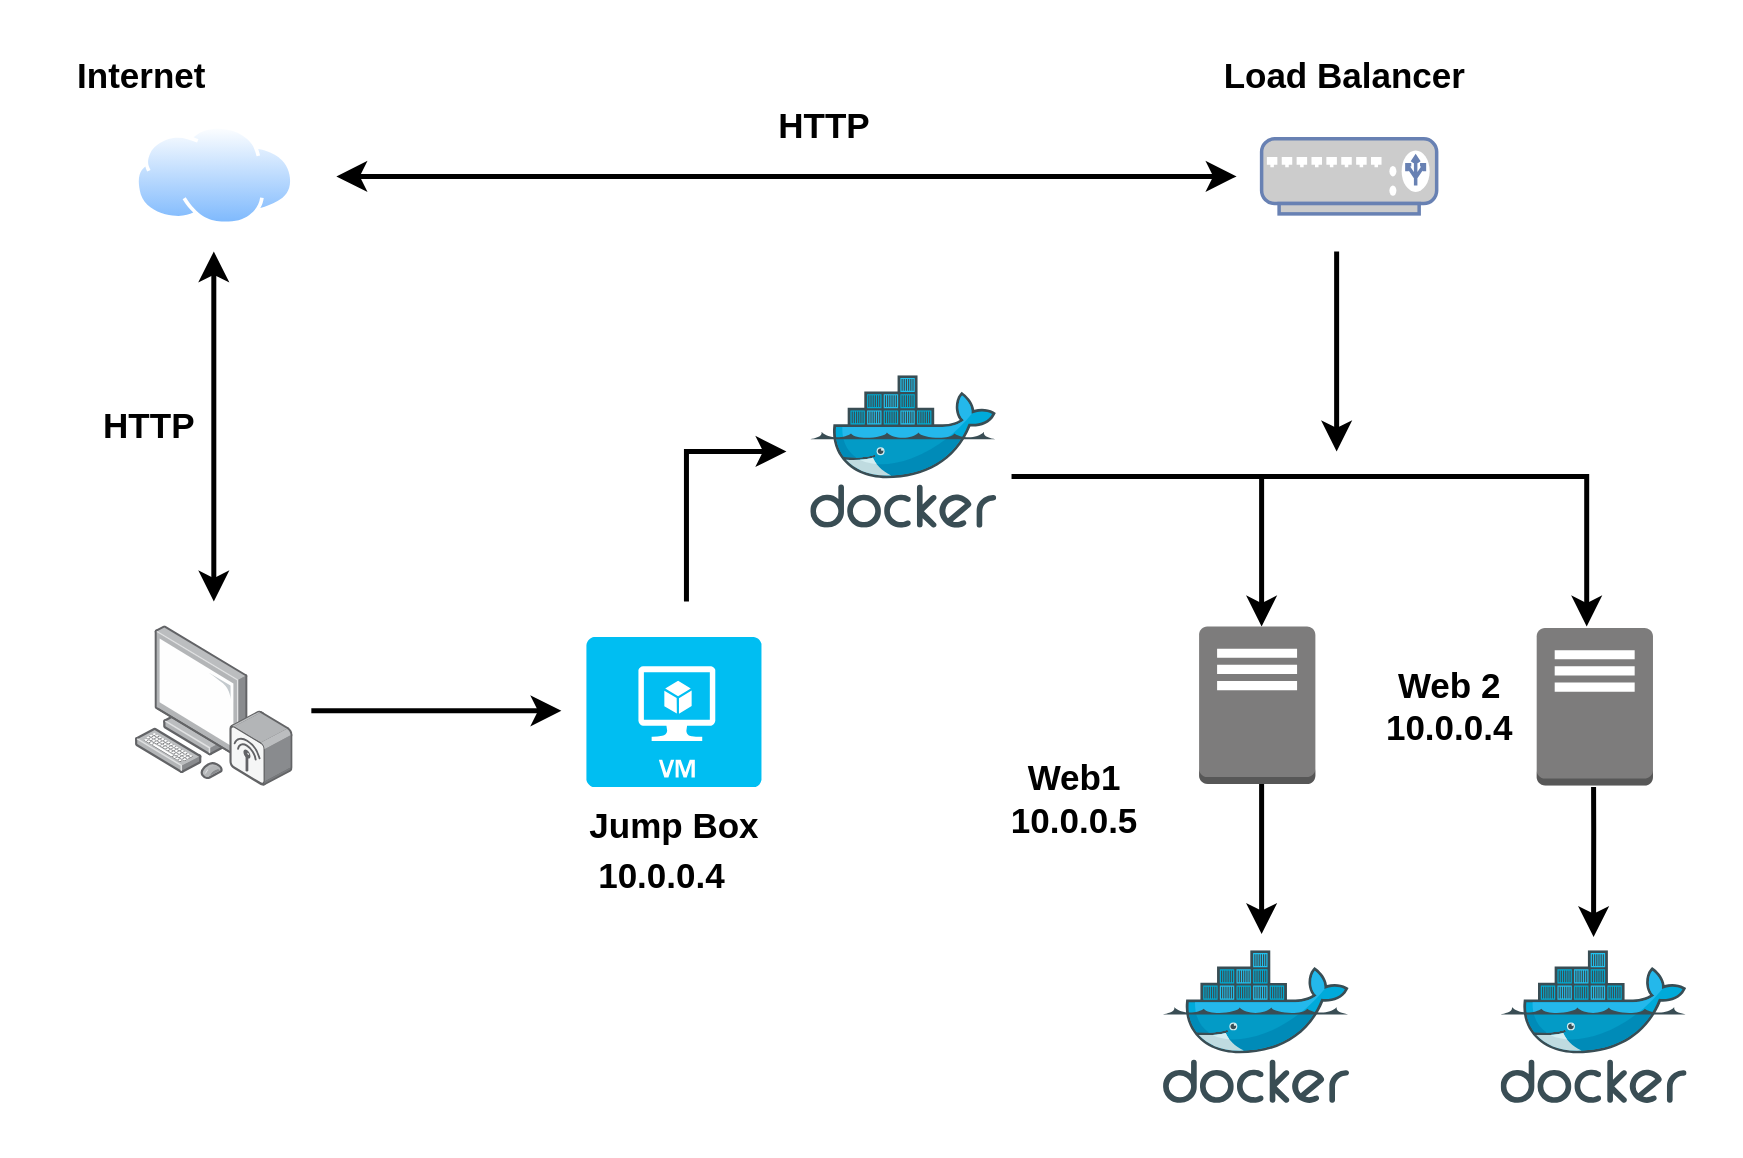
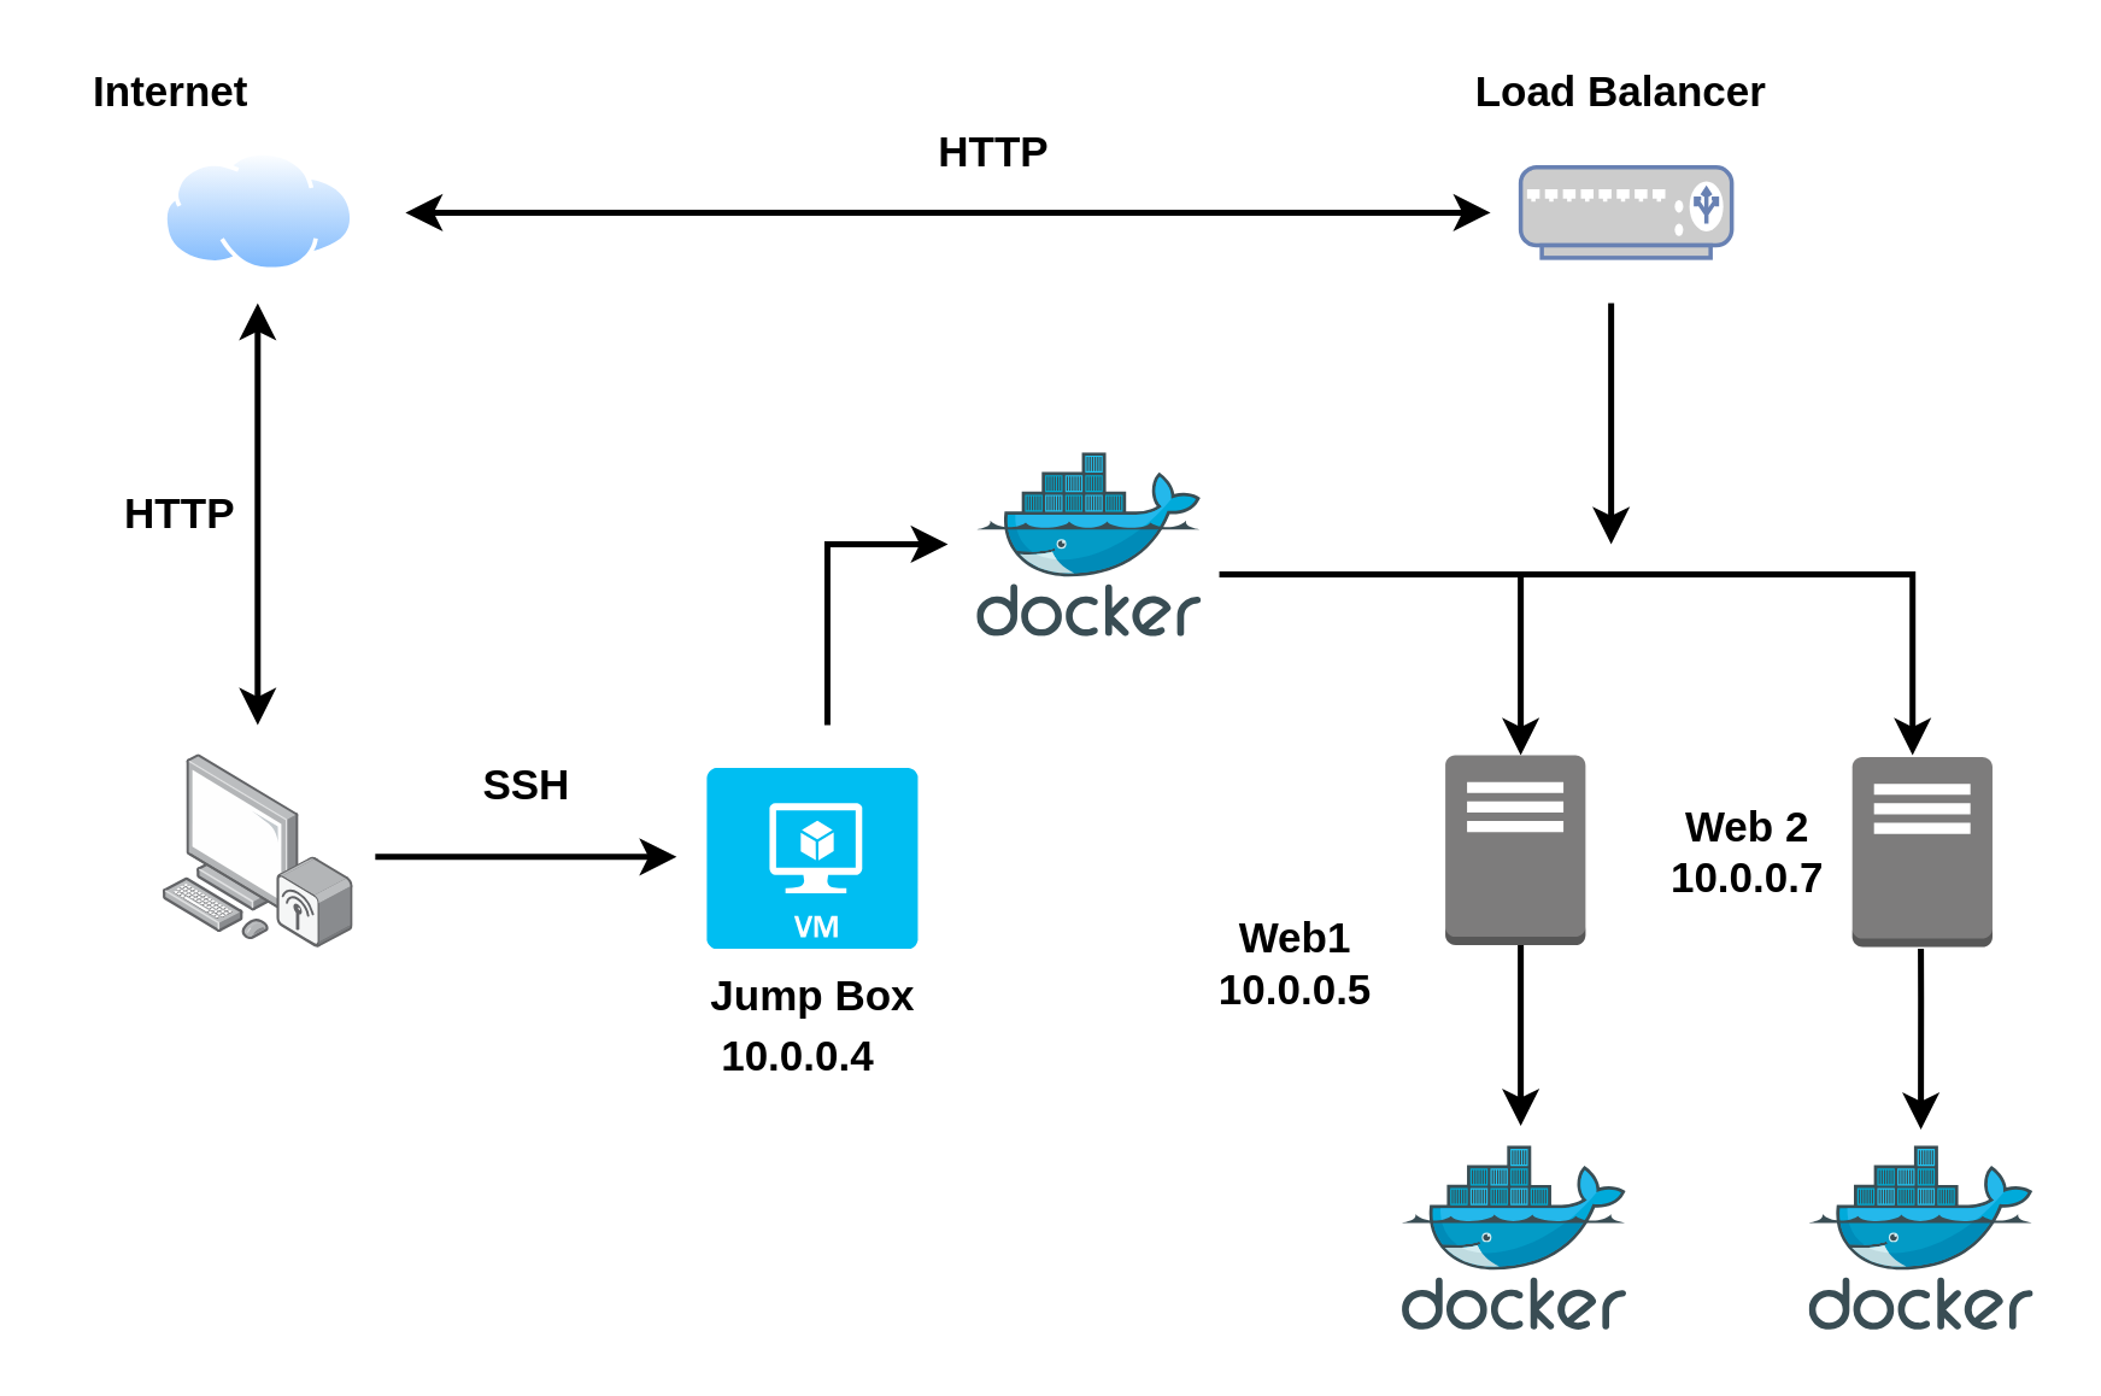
+ <mxCell id="13" value="&lt;b&gt;SSH&lt;/b&gt;" style="text;html=1;align=center;verticalAlign=middle;resizable=0;points=[];autosize=1;strokeColor=none;fillColor=none;fontSize=14;" vertex="1" parent="1"><mxGeometry x="154" y="250" width="40" height="20" as="geometry" /></mxCell>
- <mxCell id="27" value="&lt;b&gt;Web 2&lt;br&gt;10.0.0.4&lt;br&gt;&lt;/b&gt;" style="text;html=1;align=center;verticalAlign=middle;resizable=0;points=[];autosize=1;strokeColor=none;fillColor=none;fontSize=14;" vertex="1" parent="1"><mxGeometry x="544" y="262.1" width="70" height="40" as="geometry" /></mxCell>
+ <mxCell id="27" value="&lt;b&gt;Web 2&lt;br&gt;10.0.0.7&lt;br&gt;&lt;/b&gt;" style="text;html=1;align=center;verticalAlign=middle;resizable=0;points=[];autosize=1;strokeColor=none;fillColor=none;fontSize=14;" vertex="1" parent="1"><mxGeometry x="544" y="262.1" width="70" height="40" as="geometry" /></mxCell>
